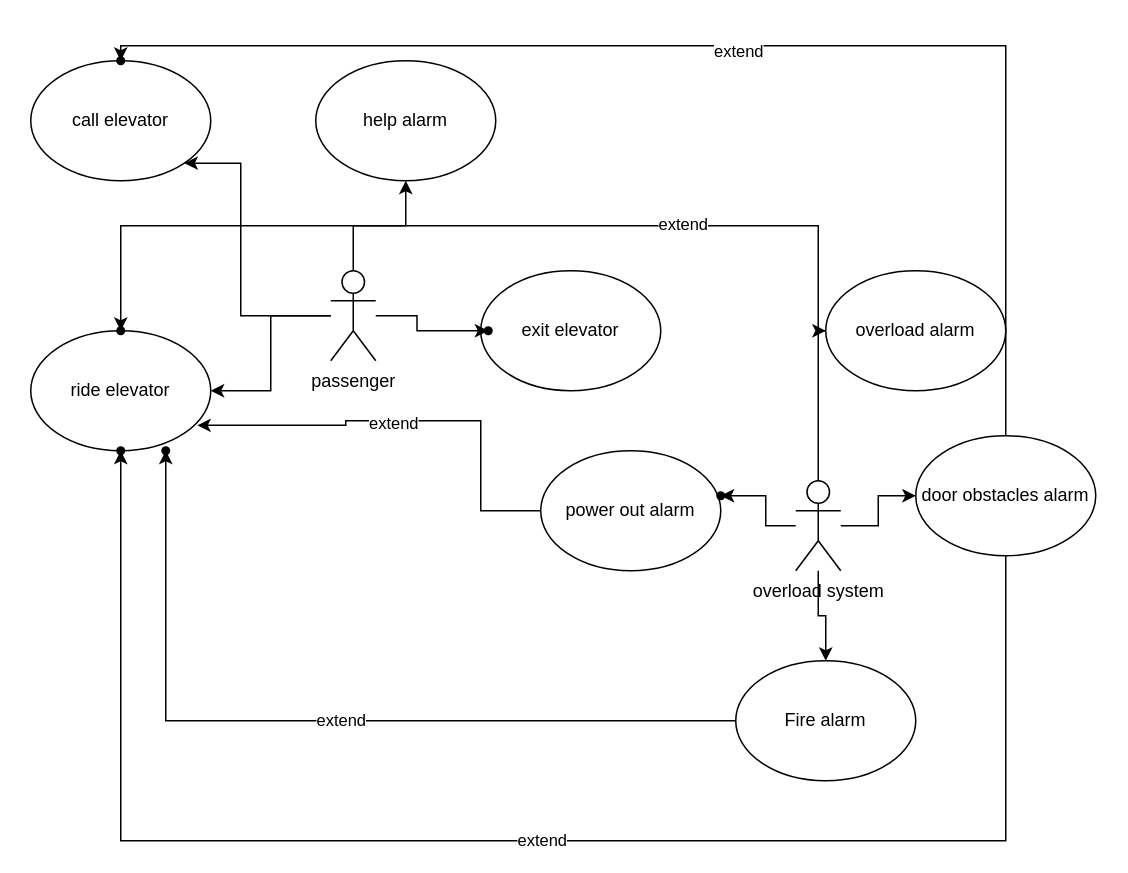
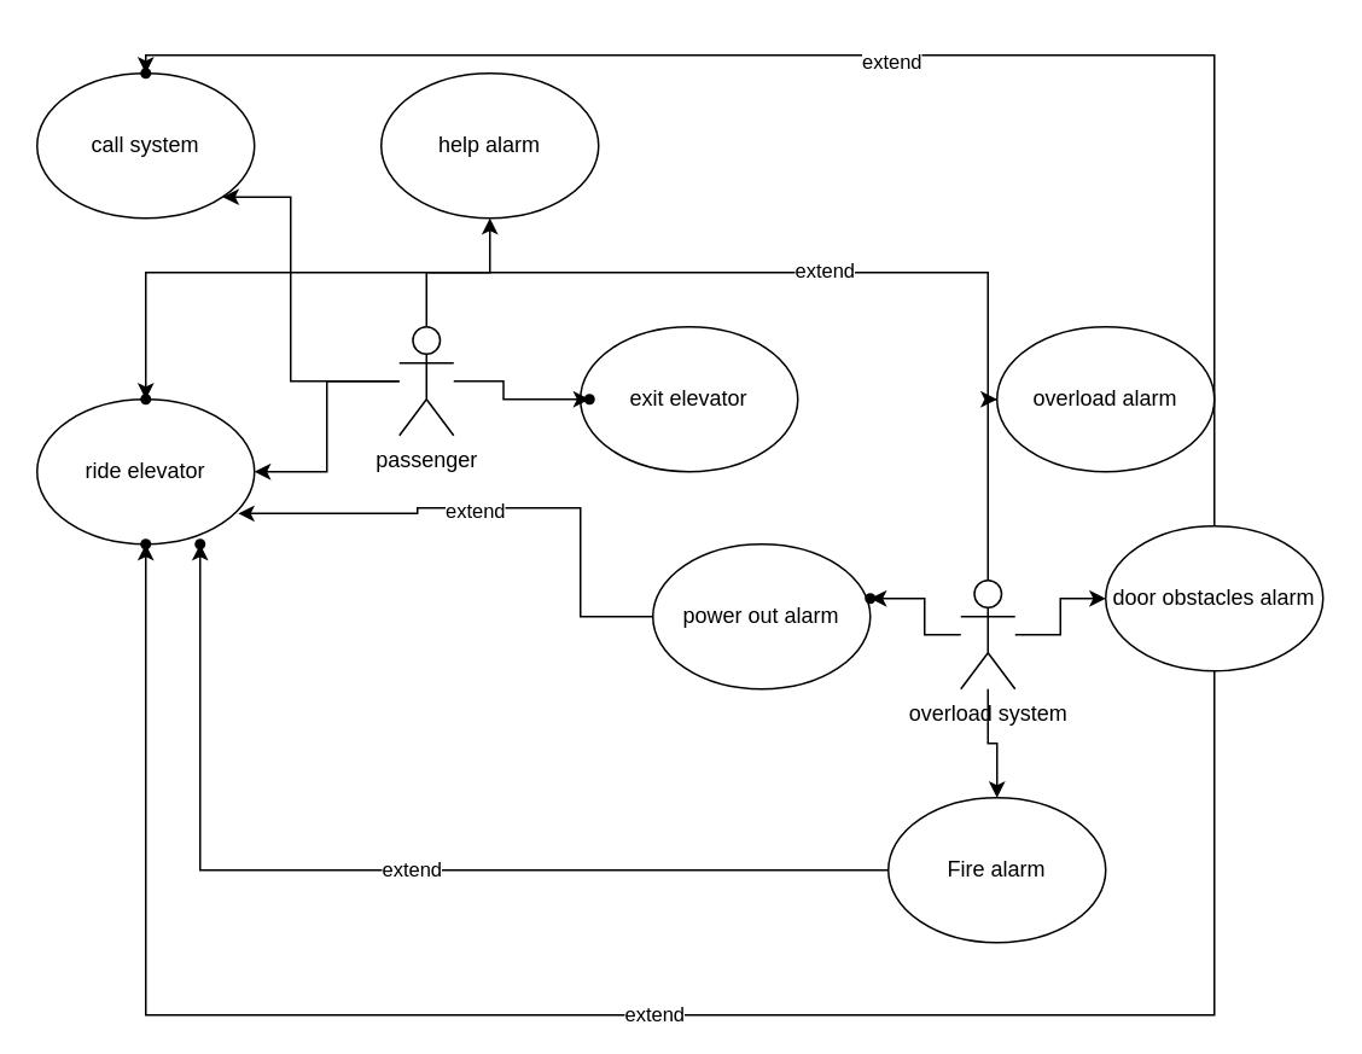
- <mxCell id="2" value="call elevator&lt;br&gt;" style="ellipse;whiteSpace=wrap;html=1;" vertex="1" parent="1"><mxGeometry x="20" y="40" width="120" height="80" as="geometry" /></mxCell>
+ <mxCell id="2" value="call system&lt;br&gt;" style="ellipse;whiteSpace=wrap;html=1;" vertex="1" parent="1"><mxGeometry x="20" y="40" width="120" height="80" as="geometry" /></mxCell>
